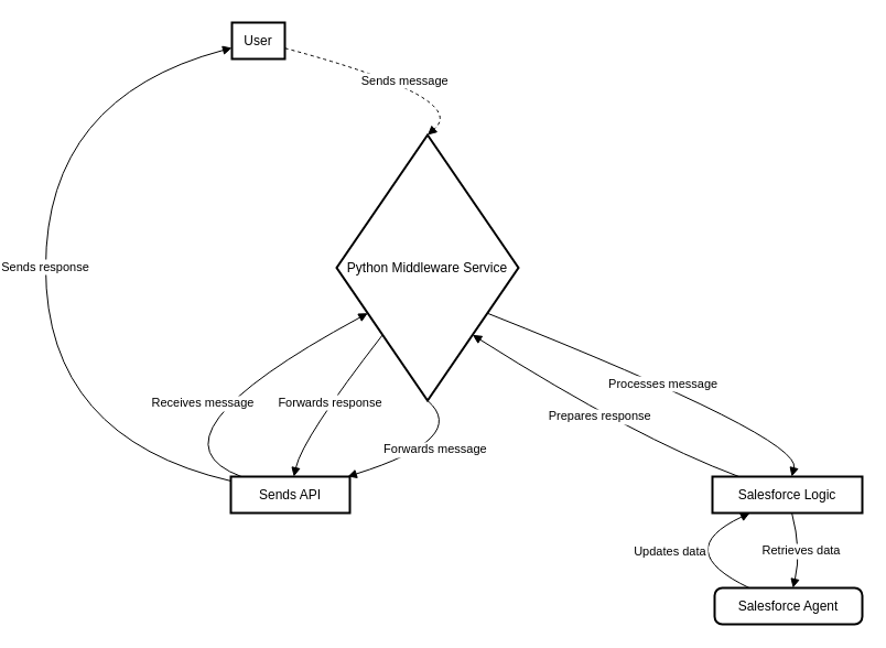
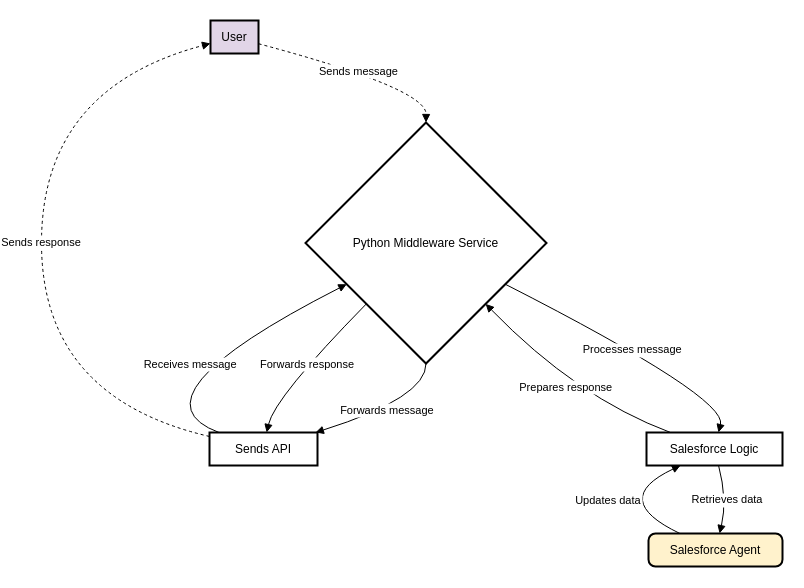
- <mxCell id="2" value="User" style="whiteSpace=wrap;strokeWidth=2;" vertex="1" parent="1"><mxGeometry x="189" width="48" height="33" as="geometry" y="20" /></mxCell>
+ <mxCell id="2" value="User" style="whiteSpace=wrap;strokeWidth=2;fillColor=#e1d5e7;" vertex="1" parent="1"><mxGeometry x="189" width="48" height="33" as="geometry" y="20" /></mxCell>
- <mxCell id="3" value="Python Middleware Service" style="rhombus;strokeWidth=2;whiteSpace=wrap;" vertex="1" parent="1"><mxGeometry x="284" y="122" width="165" height="241" as="geometry" /></mxCell>
+ <mxCell id="3" value="Python Middleware Service" style="rhombus;strokeWidth=2;whiteSpace=wrap;" vertex="1" parent="1"><mxGeometry x="284" y="122" width="241" height="241" as="geometry" /></mxCell>
- <mxCell id="15" value="Sends response" style="curved=1;startArrow=none;endArrow=block;exitX=0;exitY=0.12;entryX=-0.01;entryY=0.7;" edge="1" parent="1" source="4" target="2"><mxGeometry relative="1" as="geometry"><Array as="points"><mxPoint x="20" y="397" /><mxPoint x="20" y="88" /></Array></mxGeometry></mxCell>
+ <mxCell id="15" value="Sends response" style="curved=1;startArrow=none;endArrow=block;exitX=0;exitY=0.12;entryX=-0.01;entryY=0.7;dashed=1;" edge="1" parent="1" source="4" target="2"><mxGeometry relative="1" as="geometry"><Array as="points"><mxPoint x="20" y="397" /><mxPoint x="20" y="88" /></Array></mxGeometry></mxCell>
- <mxCell id="6" value="Salesforce Agent" style="rounded=1;absoluteArcSize=1;arcSize=14;whiteSpace=wrap;strokeWidth=2;" vertex="1" parent="1"><mxGeometry x="627" y="533" width="134" height="33" as="geometry" /></mxCell>
+ <mxCell id="6" value="Salesforce Agent" style="rounded=1;absoluteArcSize=1;arcSize=14;whiteSpace=wrap;strokeWidth=2;fillColor=#fff2cc;" vertex="1" parent="1"><mxGeometry x="627" y="533" width="134" height="33" as="geometry" /></mxCell>
